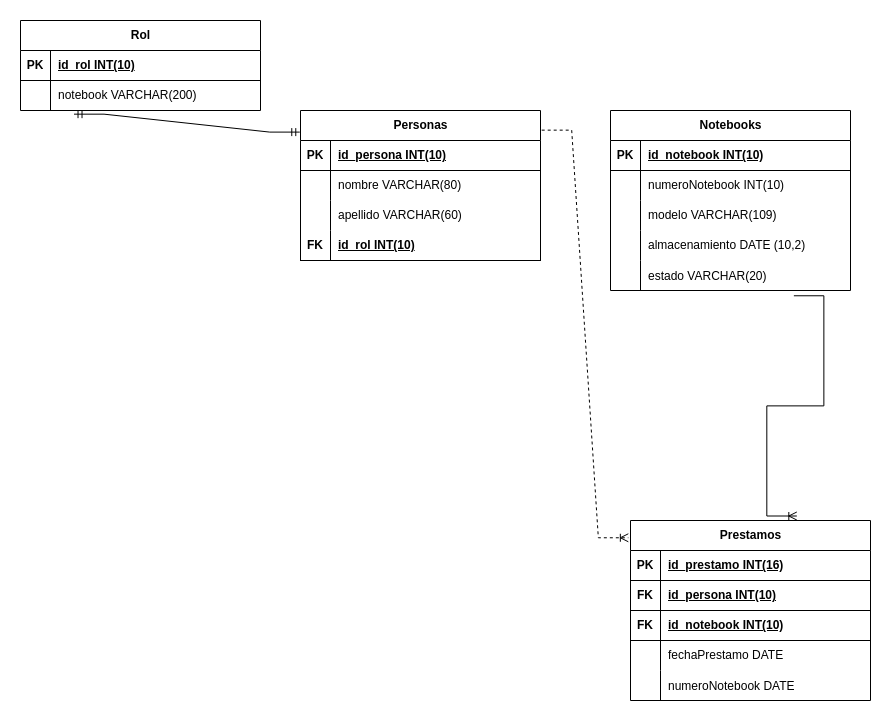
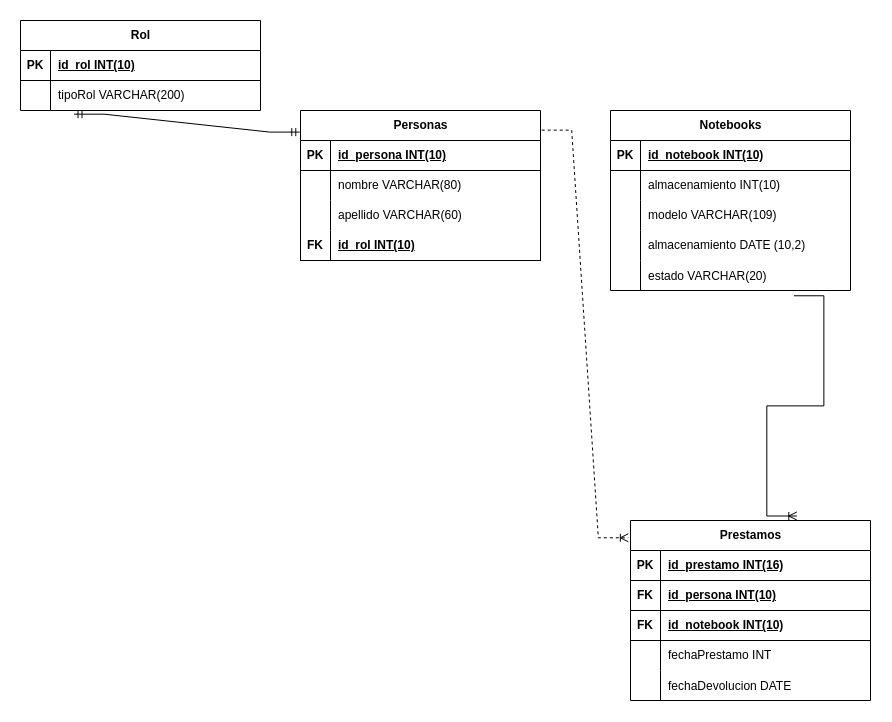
- <mxCell id="21" value="notebook VARCHAR(200)" style="shape=partialRectangle;connectable=0;fillColor=none;top=0;left=0;bottom=0;right=0;align=left;spacingLeft=6;overflow=hidden;whiteSpace=wrap;html=1;" vertex="1" parent="19"><mxGeometry x="30" width="210" height="30" as="geometry"><mxRectangle width="210" height="30" as="alternateBounds" /></mxGeometry></mxCell>
+ <mxCell id="21" value="tipoRol VARCHAR(200)" style="shape=partialRectangle;connectable=0;fillColor=none;top=0;left=0;bottom=0;right=0;align=left;spacingLeft=6;overflow=hidden;whiteSpace=wrap;html=1;" vertex="1" parent="19"><mxGeometry x="30" width="210" height="30" as="geometry"><mxRectangle width="210" height="30" as="alternateBounds" /></mxGeometry></mxCell>
- <mxCell id="28" value="numeroNotebook INT(10)" style="shape=partialRectangle;connectable=0;fillColor=none;top=0;left=0;bottom=0;right=0;align=left;spacingLeft=6;overflow=hidden;whiteSpace=wrap;html=1;" vertex="1" parent="26"><mxGeometry x="30" width="210" height="30" as="geometry"><mxRectangle width="210" height="30" as="alternateBounds" /></mxGeometry></mxCell>
+ <mxCell id="28" value="almacenamiento INT(10)" style="shape=partialRectangle;connectable=0;fillColor=none;top=0;left=0;bottom=0;right=0;align=left;spacingLeft=6;overflow=hidden;whiteSpace=wrap;html=1;" vertex="1" parent="26"><mxGeometry x="30" width="210" height="30" as="geometry"><mxRectangle width="210" height="30" as="alternateBounds" /></mxGeometry></mxCell>
- <mxCell id="50" value="fechaPrestamo DATE" style="shape=partialRectangle;connectable=0;fillColor=none;top=0;left=0;bottom=0;right=0;align=left;spacingLeft=6;overflow=hidden;whiteSpace=wrap;html=1;" vertex="1" parent="48"><mxGeometry x="30" width="210" height="30" as="geometry"><mxRectangle width="210" height="30" as="alternateBounds" /></mxGeometry></mxCell>
+ <mxCell id="50" value="fechaPrestamo INT" style="shape=partialRectangle;connectable=0;fillColor=none;top=0;left=0;bottom=0;right=0;align=left;spacingLeft=6;overflow=hidden;whiteSpace=wrap;html=1;" vertex="1" parent="48"><mxGeometry x="30" width="210" height="30" as="geometry"><mxRectangle width="210" height="30" as="alternateBounds" /></mxGeometry></mxCell>
- <mxCell id="53" value="numeroNotebook DATE" style="shape=partialRectangle;connectable=0;fillColor=none;top=0;left=0;bottom=0;right=0;align=left;spacingLeft=6;overflow=hidden;" vertex="1" parent="51"><mxGeometry x="30" width="210" height="30" as="geometry"><mxRectangle width="210" height="30" as="alternateBounds" /></mxGeometry></mxCell>
+ <mxCell id="53" value="fechaDevolucion DATE" style="shape=partialRectangle;connectable=0;fillColor=none;top=0;left=0;bottom=0;right=0;align=left;spacingLeft=6;overflow=hidden;" vertex="1" parent="51"><mxGeometry x="30" width="210" height="30" as="geometry"><mxRectangle width="210" height="30" as="alternateBounds" /></mxGeometry></mxCell>
